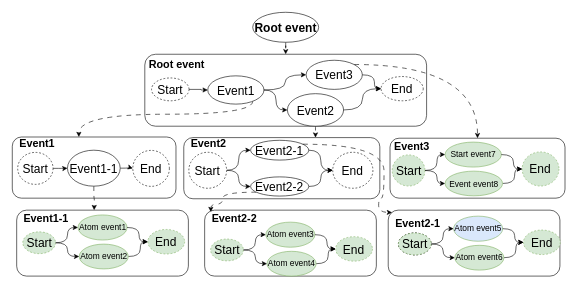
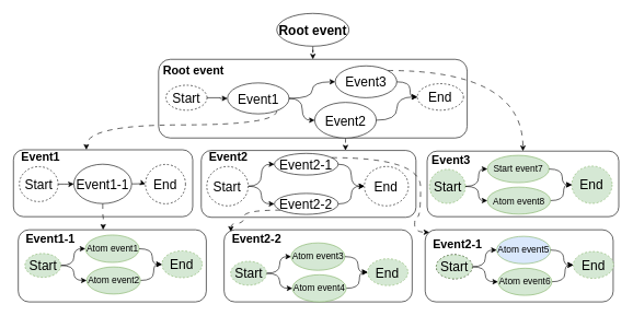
- <mxCell id="76" value="&lt;h2 style=&quot;border-color: var(--border-color);&quot;&gt;&lt;font style=&quot;border-color: var(--border-color); font-size: 14px; font-weight: normal;&quot;&gt;Event event8&lt;/font&gt;&lt;/h2&gt;" style="ellipse;whiteSpace=wrap;html=1;fillColor=#d5e8d4;strokeColor=#82b366;" parent="69" vertex="1"><mxGeometry x="80" y="48.43" width="95.87" height="41.19" as="geometry" /></mxCell>
+ <mxCell id="76" value="&lt;h2 style=&quot;border-color: var(--border-color);&quot;&gt;&lt;font style=&quot;border-color: var(--border-color); font-size: 14px; font-weight: normal;&quot;&gt;Atom event8&lt;/font&gt;&lt;/h2&gt;" style="ellipse;whiteSpace=wrap;html=1;fillColor=#d5e8d4;strokeColor=#82b366;" parent="69" vertex="1"><mxGeometry x="80" y="48.43" width="95.87" height="41.19" as="geometry" /></mxCell>
